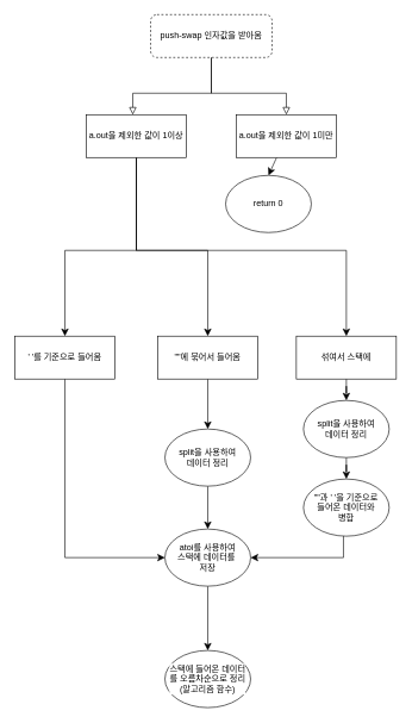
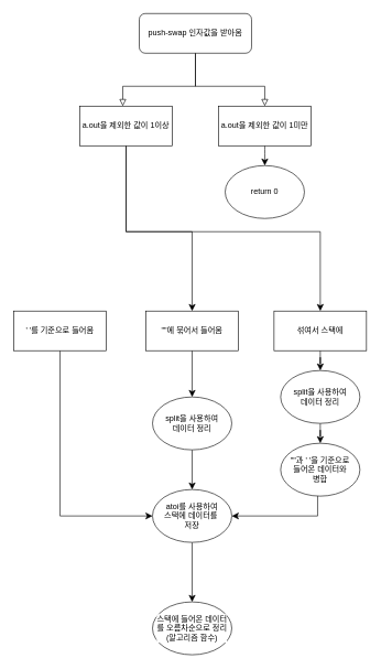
- <mxCell id="3" value="push-swap 인자값을 받아옴" style="rounded=1;whiteSpace=wrap;html=1;fontSize=12;glass=0;strokeWidth=1;shadow=0;dashed=1;" vertex="1" parent="1"><mxGeometry x="210" y="20" width="170" height="60" as="geometry" /></mxCell>
+ <mxCell id="3" value="push-swap 인자값을 받아옴" style="rounded=1;whiteSpace=wrap;html=1;fontSize=12;glass=0;strokeWidth=1;shadow=0;" vertex="1" parent="1"><mxGeometry x="210" y="20" width="170" height="60" as="geometry" /></mxCell>
- <mxCell id="11" value="return 0" style="ellipse;whiteSpace=wrap;html=1;" vertex="1" parent="1"><mxGeometry x="315" y="245" width="120" height="80" as="geometry" /></mxCell>
+ <mxCell id="11" value="return 0" style="ellipse;whiteSpace=wrap;html=1;" vertex="1" parent="1"><mxGeometry x="340" y="250" width="120" height="80" as="geometry" /></mxCell>
- <mxCell id="4" style="edgeStyle=orthogonalEdgeStyle;rounded=0;orthogonalLoop=1;jettySize=auto;html=1;entryX=0.5;entryY=0;entryDx=0;entryDy=0;fontSize=12;startSize=8;endSize=8;" edge="1" parent="1" source="7" target="15"><mxGeometry relative="1" as="geometry"><Array as="points"><mxPoint x="190" y="350" /><mxPoint x="90" y="350" /></Array></mxGeometry></mxCell>
